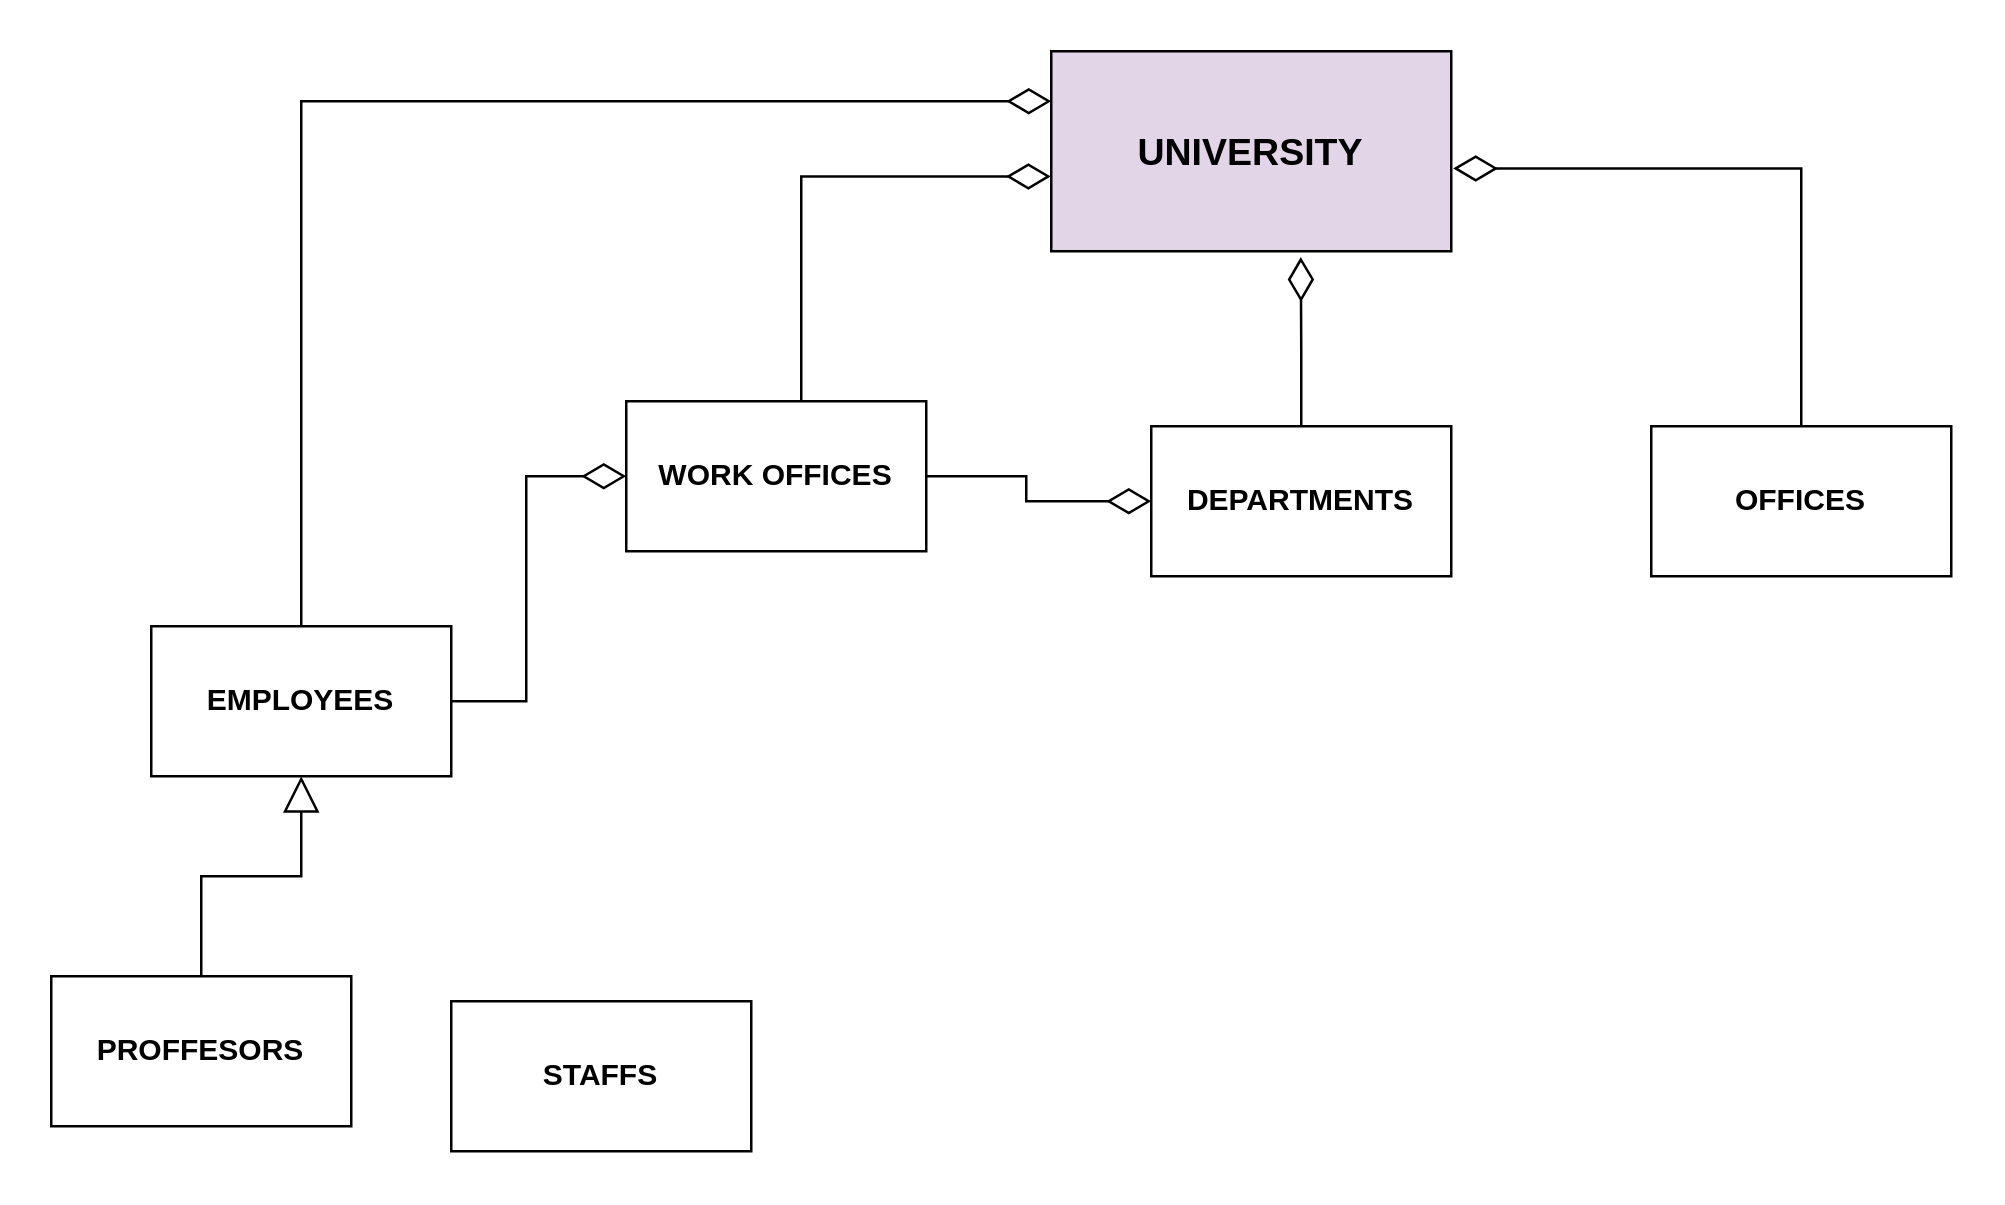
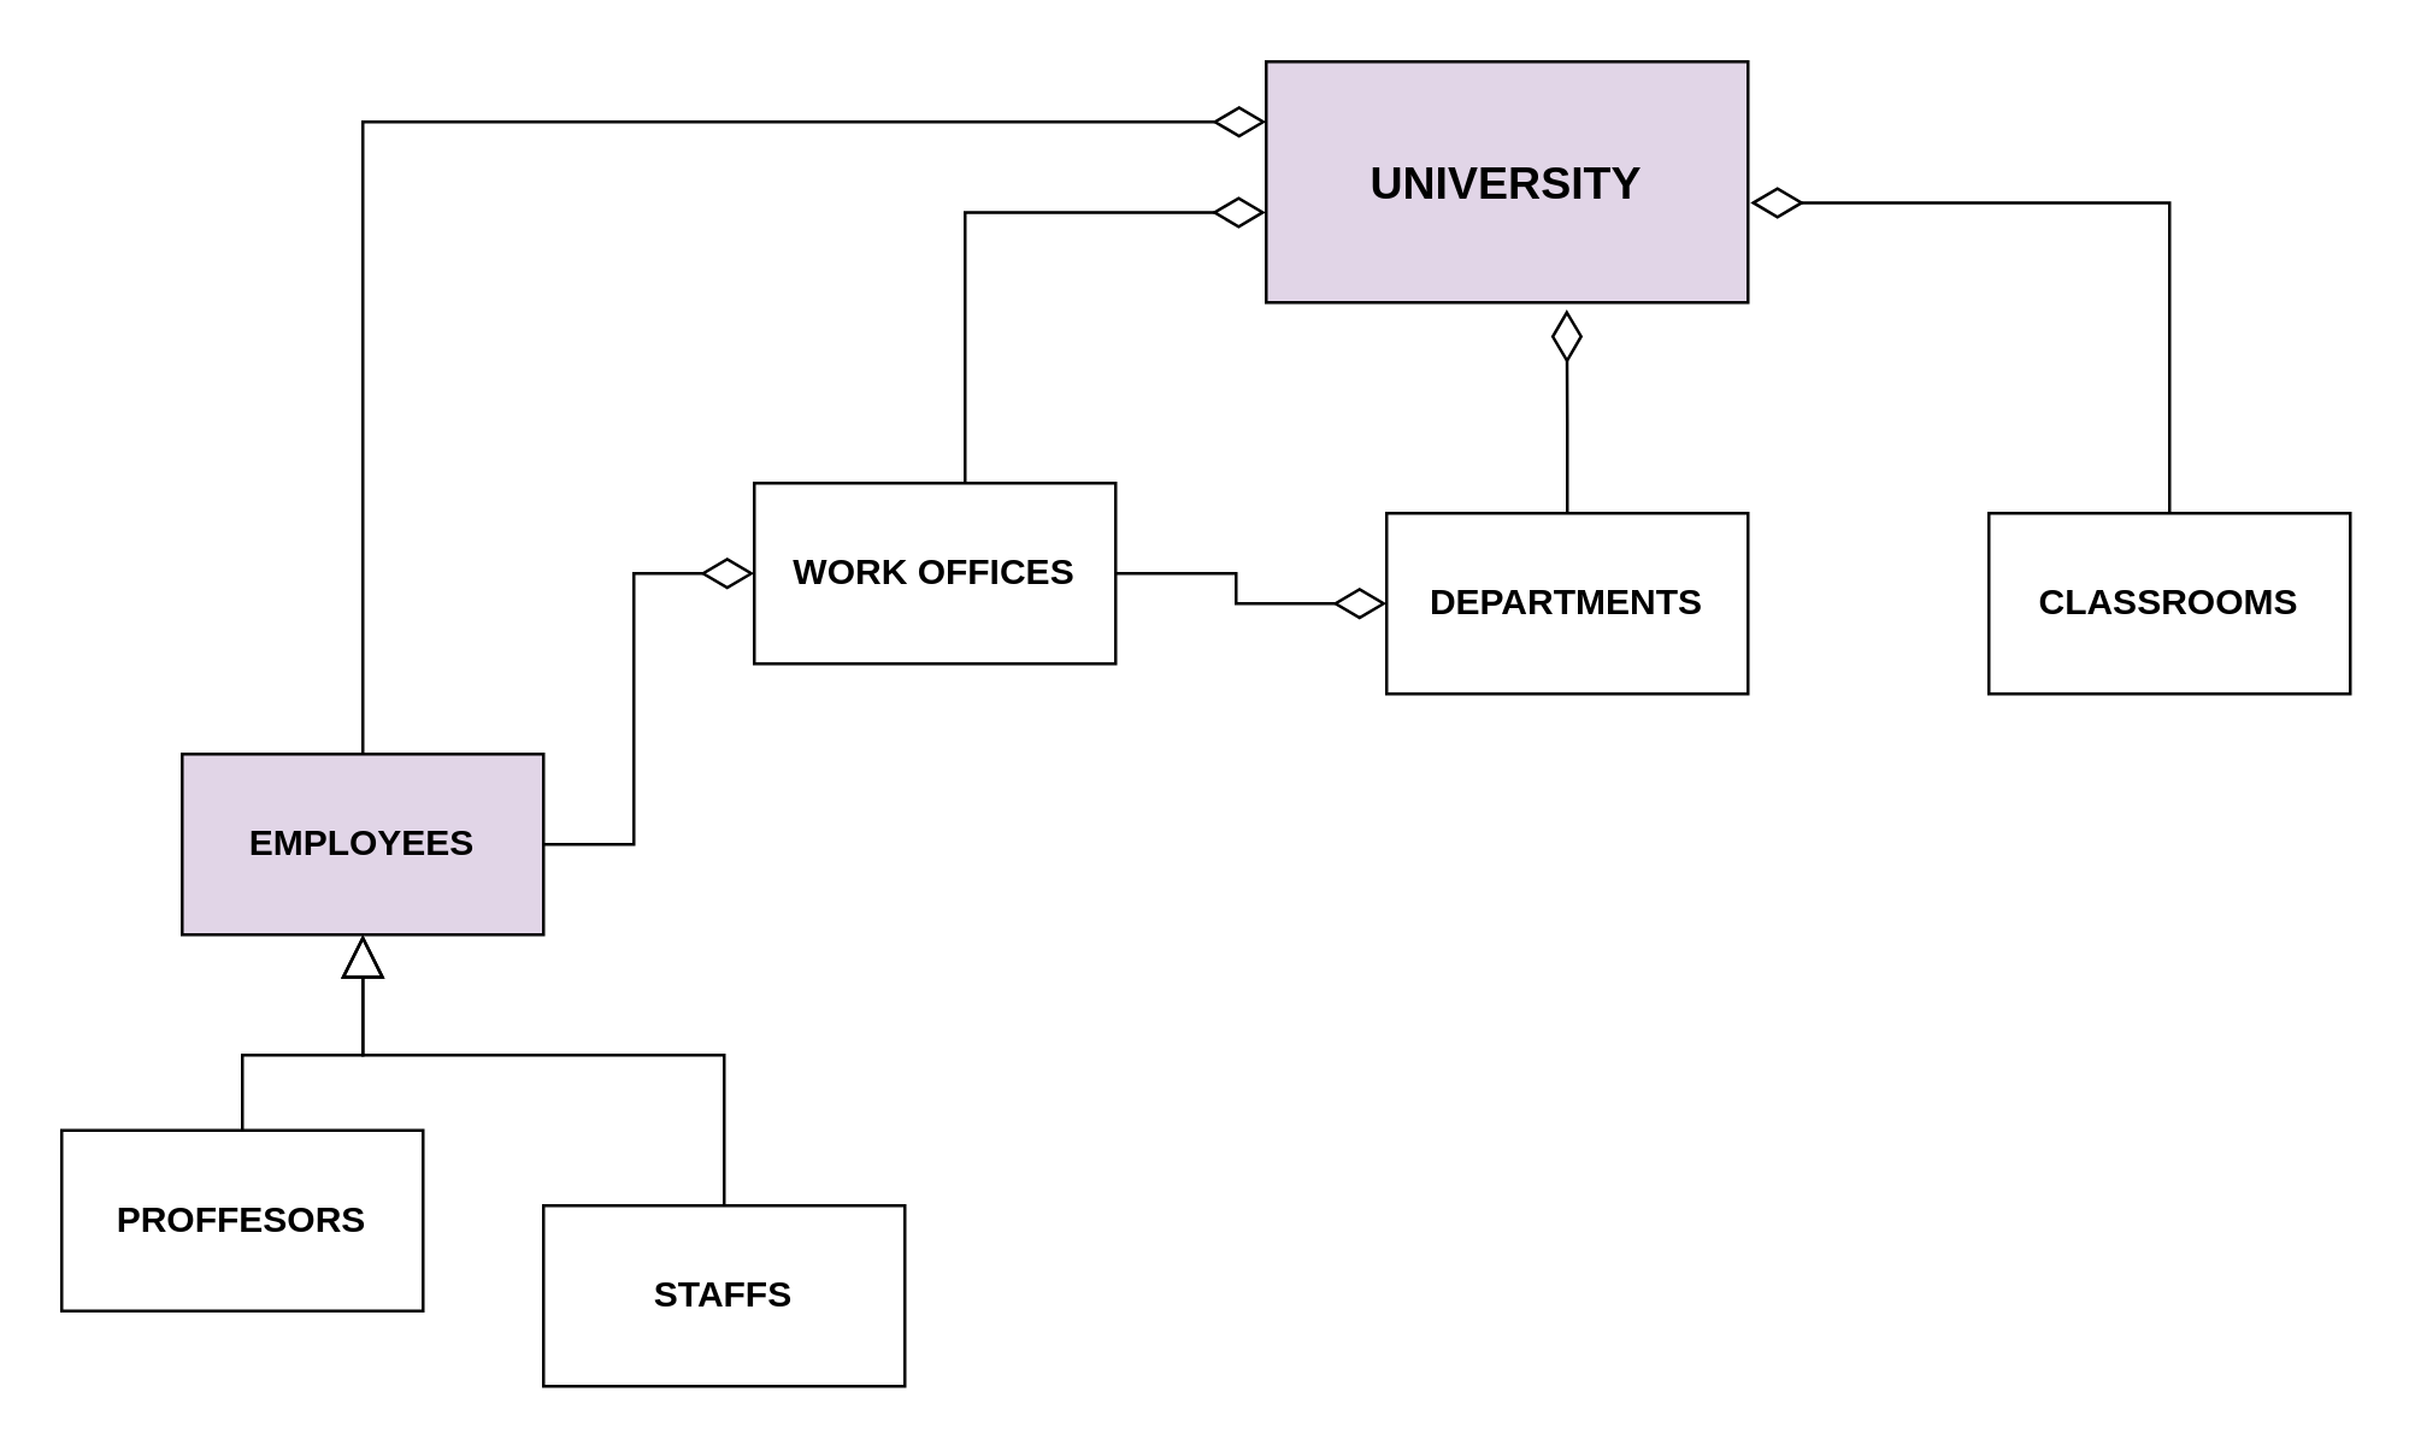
- <mxCell id="4" value="&lt;b&gt;OFFICES&lt;/b&gt;" style="rounded=0;whiteSpace=wrap;html=1;" vertex="1" parent="1"><mxGeometry x="660" y="170" width="120" height="60" as="geometry" /></mxCell>
+ <mxCell id="4" value="&lt;b&gt;CLASSROOMS&lt;/b&gt;" style="rounded=0;whiteSpace=wrap;html=1;" vertex="1" parent="1"><mxGeometry x="660" y="170" width="120" height="60" as="geometry" /></mxCell>
- <mxCell id="12" value="&lt;b&gt;EMPLOYEES&lt;/b&gt;" style="rounded=0;whiteSpace=wrap;html=1;" vertex="1" parent="1"><mxGeometry x="60" y="250" width="120" height="60" as="geometry" /></mxCell>
+ <mxCell id="12" value="&lt;b&gt;EMPLOYEES&lt;/b&gt;" style="rounded=0;whiteSpace=wrap;html=1;fillColor=#e1d5e7;" vertex="1" parent="1"><mxGeometry x="60" y="250" width="120" height="60" as="geometry" /></mxCell>
+ <mxCell id="13" style="edgeStyle=orthogonalEdgeStyle;rounded=0;orthogonalLoop=1;jettySize=auto;html=1;endArrow=block;endFill=0;startSize=15;endSize=12;entryX=0.5;entryY=1;entryDx=0;entryDy=0;" edge="1" parent="1" source="14" target="12"><mxGeometry relative="1" as="geometry"><mxPoint x="150" y="310" as="targetPoint" /><Array as="points"><mxPoint x="240" y="350" /><mxPoint x="120" y="350" /></Array></mxGeometry></mxCell>
- <mxCell id="16" value="&lt;b&gt;PROFFESORS&lt;/b&gt;" style="rounded=0;whiteSpace=wrap;html=1;" vertex="1" parent="1"><mxGeometry x="20" y="390" width="120" height="60" as="geometry" /></mxCell>
+ <mxCell id="16" value="&lt;b&gt;PROFFESORS&lt;/b&gt;" style="rounded=0;whiteSpace=wrap;html=1;" vertex="1" parent="1"><mxGeometry x="20" y="375" width="120" height="60" as="geometry" /></mxCell>
